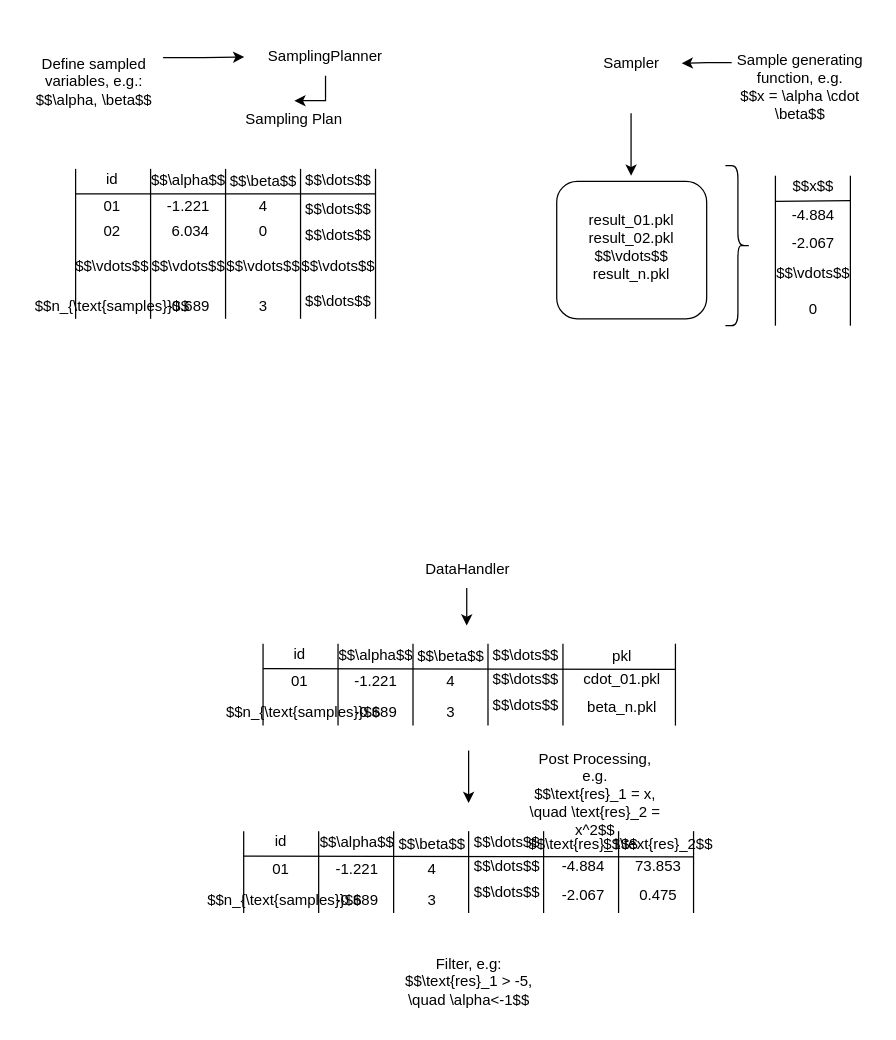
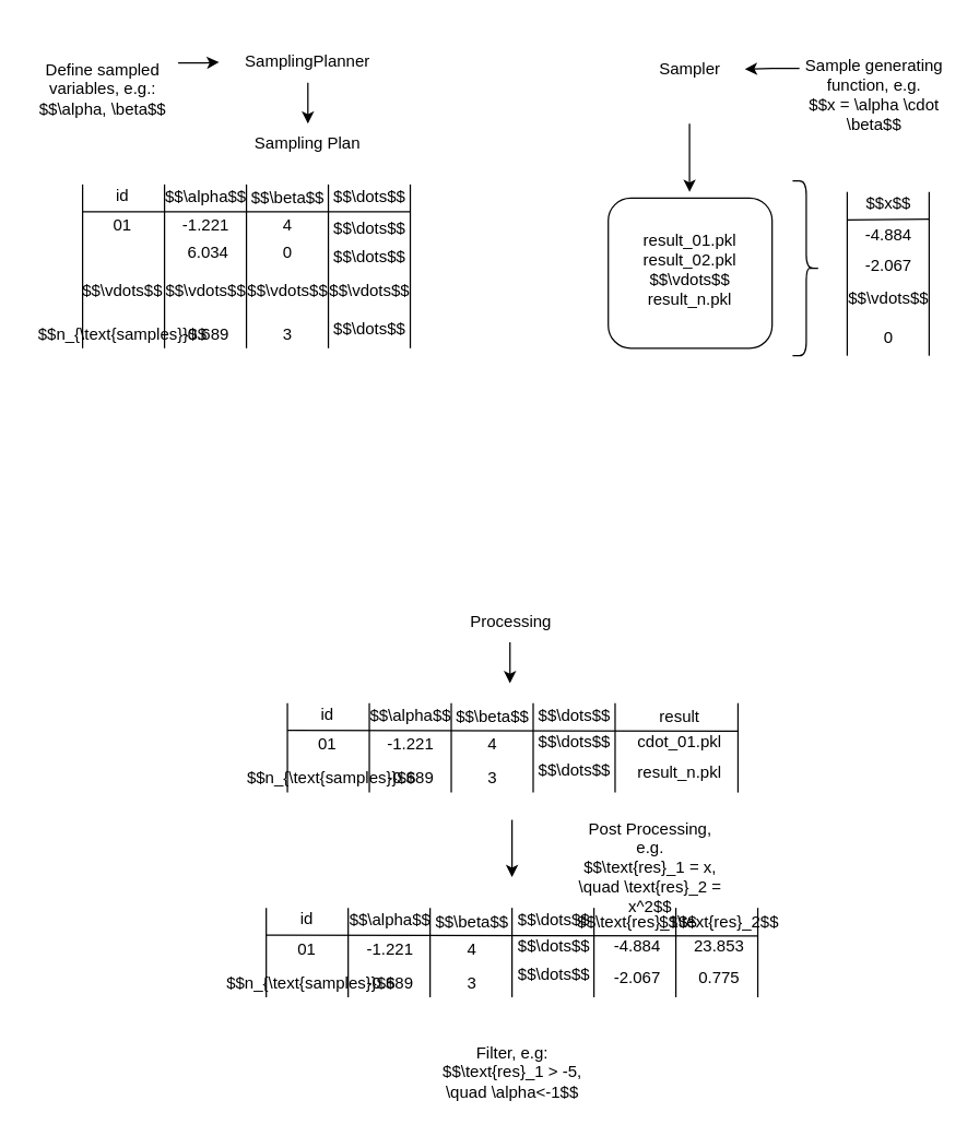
- <mxCell id="3" value="SamplingPlanner" style="text;html=1;strokeColor=none;fillColor=none;align=center;verticalAlign=middle;whiteSpace=wrap;rounded=0;" parent="1" vertex="1"><mxGeometry x="195" y="30" width="130" height="30" as="geometry" /></mxCell>
+ <mxCell id="3" value="SamplingPlanner" style="text;html=1;strokeColor=none;fillColor=none;align=center;verticalAlign=middle;whiteSpace=wrap;rounded=0;" parent="1" vertex="1"><mxGeometry x="160" y="30" width="130" height="30" as="geometry" /></mxCell>
- <mxCell id="6" value="Sampling Plan" style="text;html=1;strokeColor=none;fillColor=none;align=center;verticalAlign=middle;whiteSpace=wrap;rounded=0;" parent="1" vertex="1"><mxGeometry x="170" y="80" width="130" height="30" as="geometry" /></mxCell>
+ <mxCell id="6" value="Sampling Plan" style="text;html=1;strokeColor=none;fillColor=none;align=center;verticalAlign=middle;whiteSpace=wrap;rounded=0;" parent="1" vertex="1"><mxGeometry x="160" y="90" width="130" height="30" as="geometry" /></mxCell>
- <mxCell id="19" value="02" style="text;html=1;strokeColor=none;fillColor=none;align=center;verticalAlign=middle;whiteSpace=wrap;rounded=0;" parent="7" vertex="1"><mxGeometry x="7" y="44.5" width="45" height="20" as="geometry" /></mxCell>
- <mxCell id="5" value="DataHandler" style="text;html=1;strokeColor=none;fillColor=none;align=center;verticalAlign=middle;whiteSpace=wrap;rounded=0;" parent="1" vertex="1"><mxGeometry x="309" y="440" width="130" height="30" as="geometry" /></mxCell>
+ <mxCell id="5" value="Processing" style="text;html=1;strokeColor=none;fillColor=none;align=center;verticalAlign=middle;whiteSpace=wrap;rounded=0;" parent="1" vertex="1"><mxGeometry x="309" y="440" width="130" height="30" as="geometry" /></mxCell>
- <mxCell id="46" value="pkl" style="text;html=1;strokeColor=none;fillColor=none;align=center;verticalAlign=middle;whiteSpace=wrap;rounded=0;container=0;" parent="43" vertex="1"><mxGeometry x="265" width="45" height="29" as="geometry" /></mxCell>
+ <mxCell id="46" value="result" style="text;html=1;strokeColor=none;fillColor=none;align=center;verticalAlign=middle;whiteSpace=wrap;rounded=0;container=0;" parent="43" vertex="1"><mxGeometry x="265" width="45" height="29" as="geometry" /></mxCell>
- <mxCell id="65" value="beta_n.pkl" style="text;html=1;strokeColor=none;fillColor=none;align=center;verticalAlign=middle;whiteSpace=wrap;rounded=0;container=0;" parent="43" vertex="1"><mxGeometry x="265" y="41" width="45" height="29" as="geometry" /></mxCell>
+ <mxCell id="65" value="result_n.pkl" style="text;html=1;strokeColor=none;fillColor=none;align=center;verticalAlign=middle;whiteSpace=wrap;rounded=0;container=0;" parent="43" vertex="1"><mxGeometry x="265" y="41" width="45" height="29" as="geometry" /></mxCell>
- <mxCell id="103" value="73.853" style="text;html=1;strokeColor=none;fillColor=none;align=center;verticalAlign=middle;whiteSpace=wrap;rounded=0;container=0;" parent="78" vertex="1"><mxGeometry x="309" y="18" width="45" height="29" as="geometry" /></mxCell>
+ <mxCell id="103" value="23.853" style="text;html=1;strokeColor=none;fillColor=none;align=center;verticalAlign=middle;whiteSpace=wrap;rounded=0;container=0;" parent="78" vertex="1"><mxGeometry x="309" y="18" width="45" height="29" as="geometry" /></mxCell>
- <mxCell id="104" value="0.475" style="text;html=1;strokeColor=none;fillColor=none;align=center;verticalAlign=middle;whiteSpace=wrap;rounded=0;container=0;" parent="78" vertex="1"><mxGeometry x="309" y="41" width="45" height="29" as="geometry" /></mxCell>
+ <mxCell id="104" value="0.775" style="text;html=1;strokeColor=none;fillColor=none;align=center;verticalAlign=middle;whiteSpace=wrap;rounded=0;container=0;" parent="78" vertex="1"><mxGeometry x="309" y="41" width="45" height="29" as="geometry" /></mxCell>
